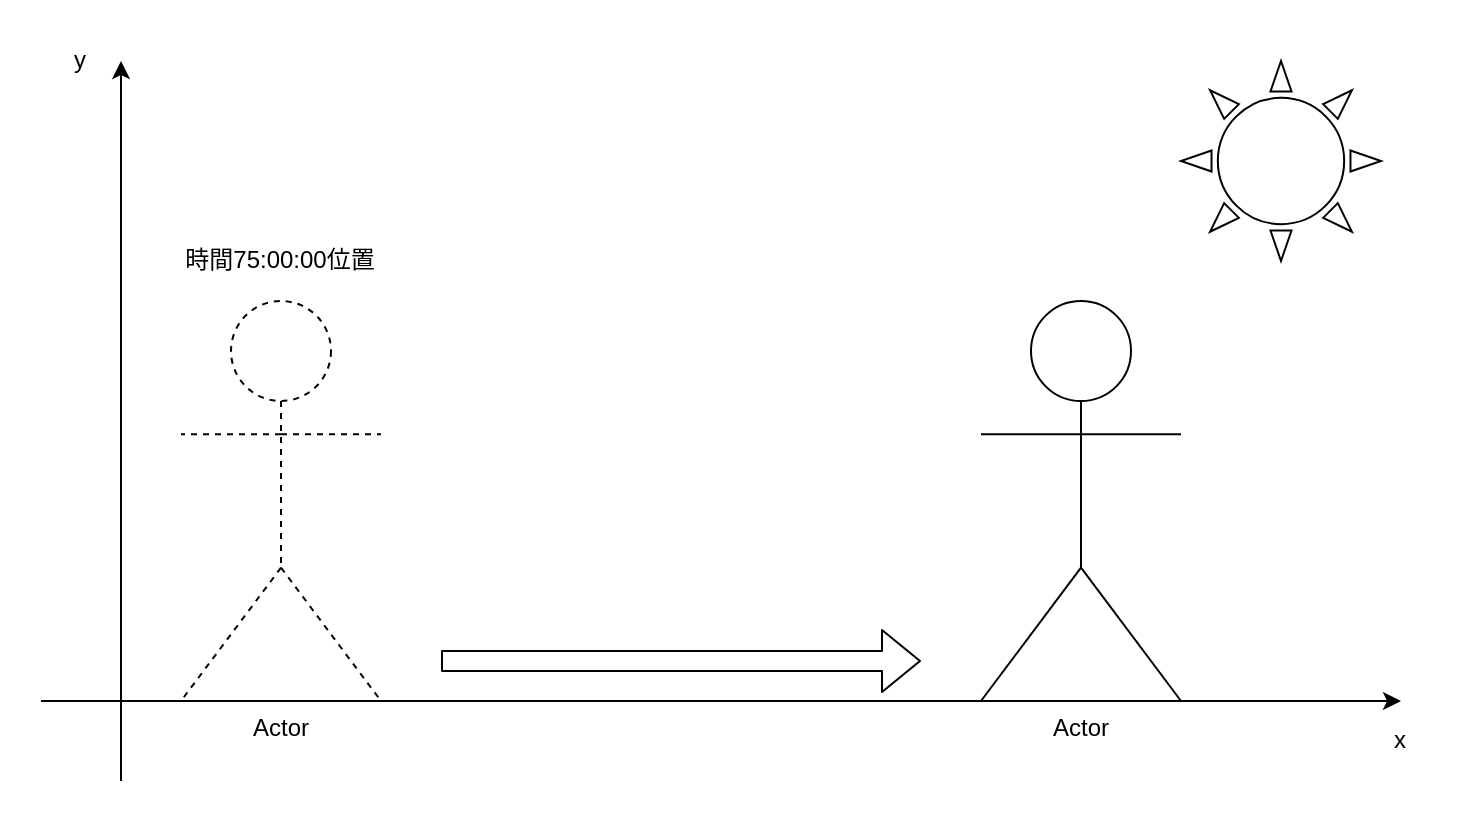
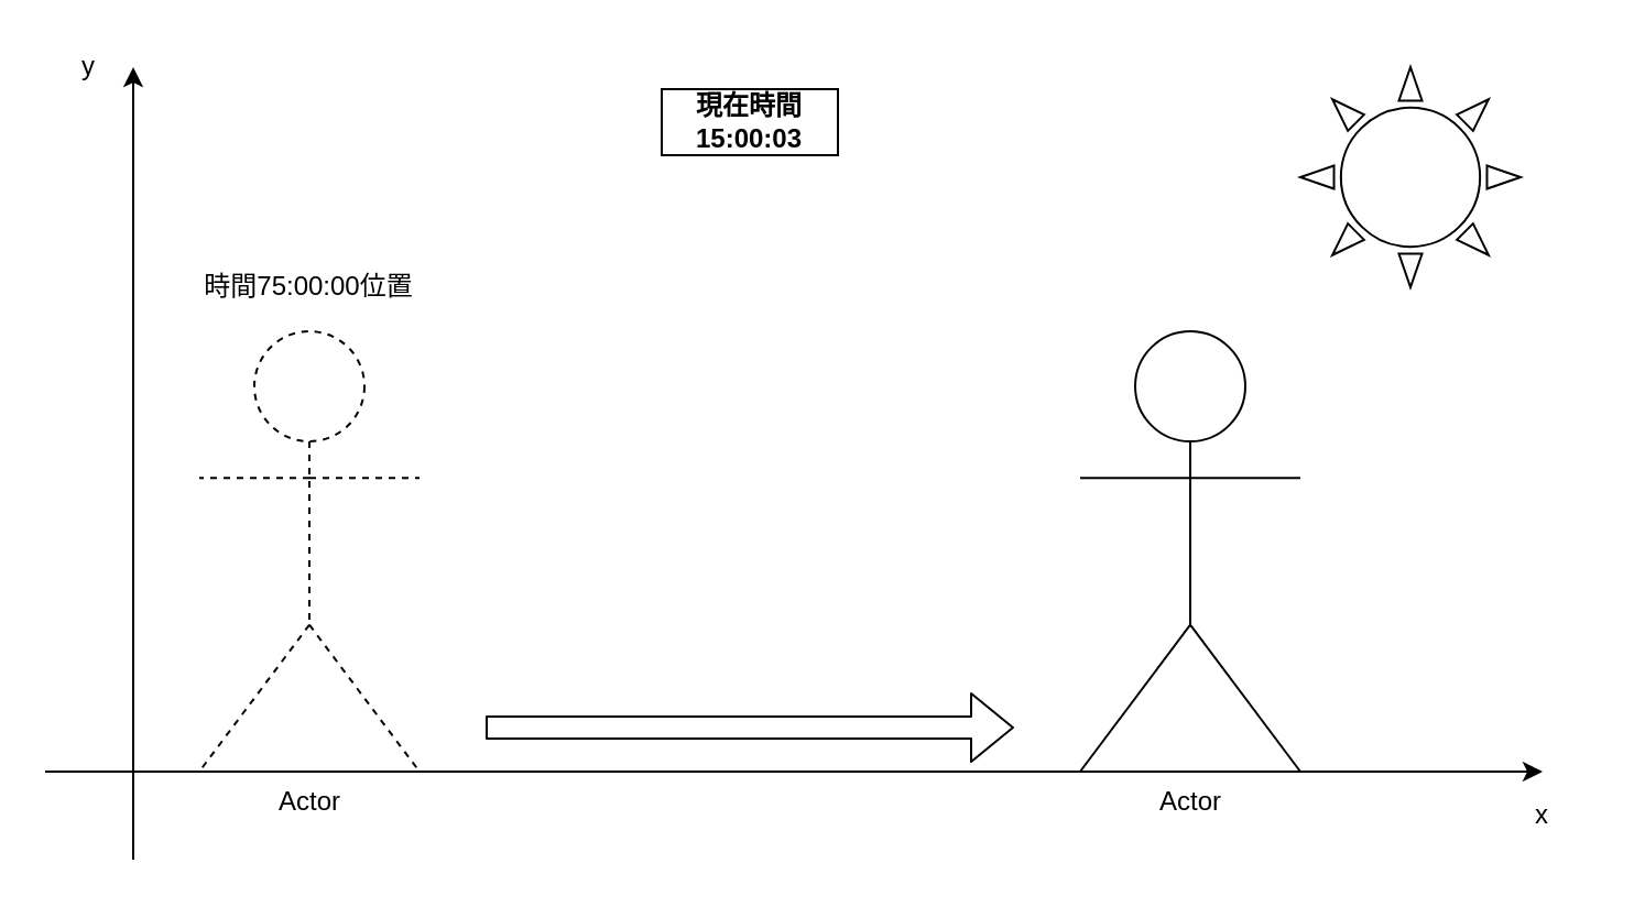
+ <mxCell id="11" value="&lt;b&gt;現在時間&lt;br&gt;15:00:03&lt;/b&gt;" style="text;html=1;fillColor=none;align=center;verticalAlign=middle;whiteSpace=wrap;rounded=0;glass=0;sketch=0;shadow=0;strokeColor=#000000;" parent="1" vertex="1"><mxGeometry x="300" y="40" width="80" height="30" as="geometry" /></mxCell>
